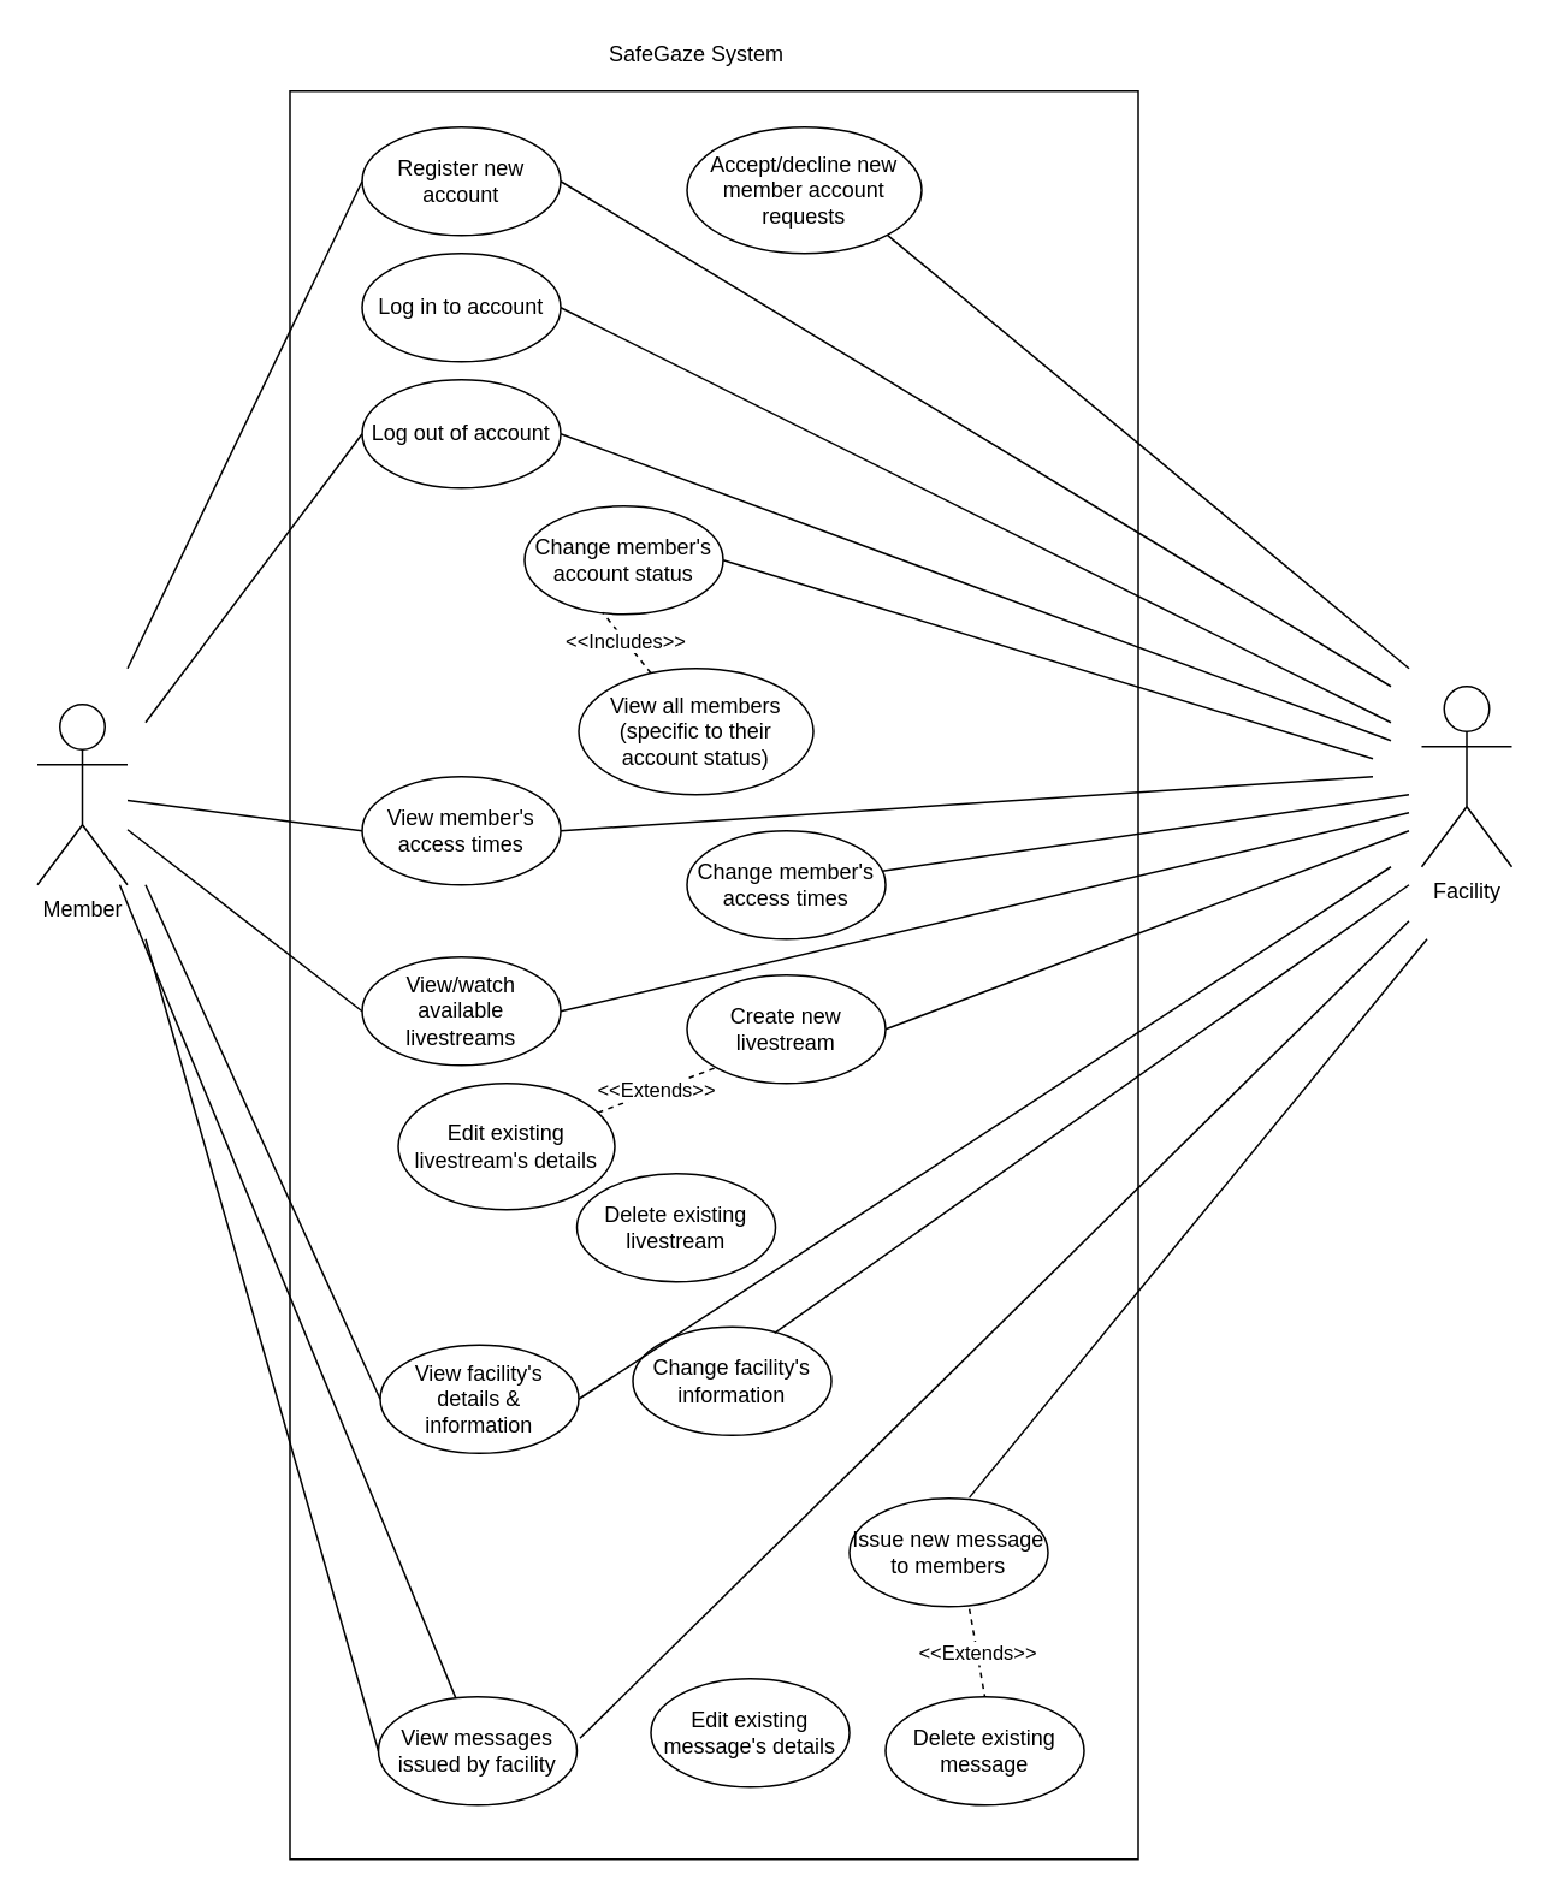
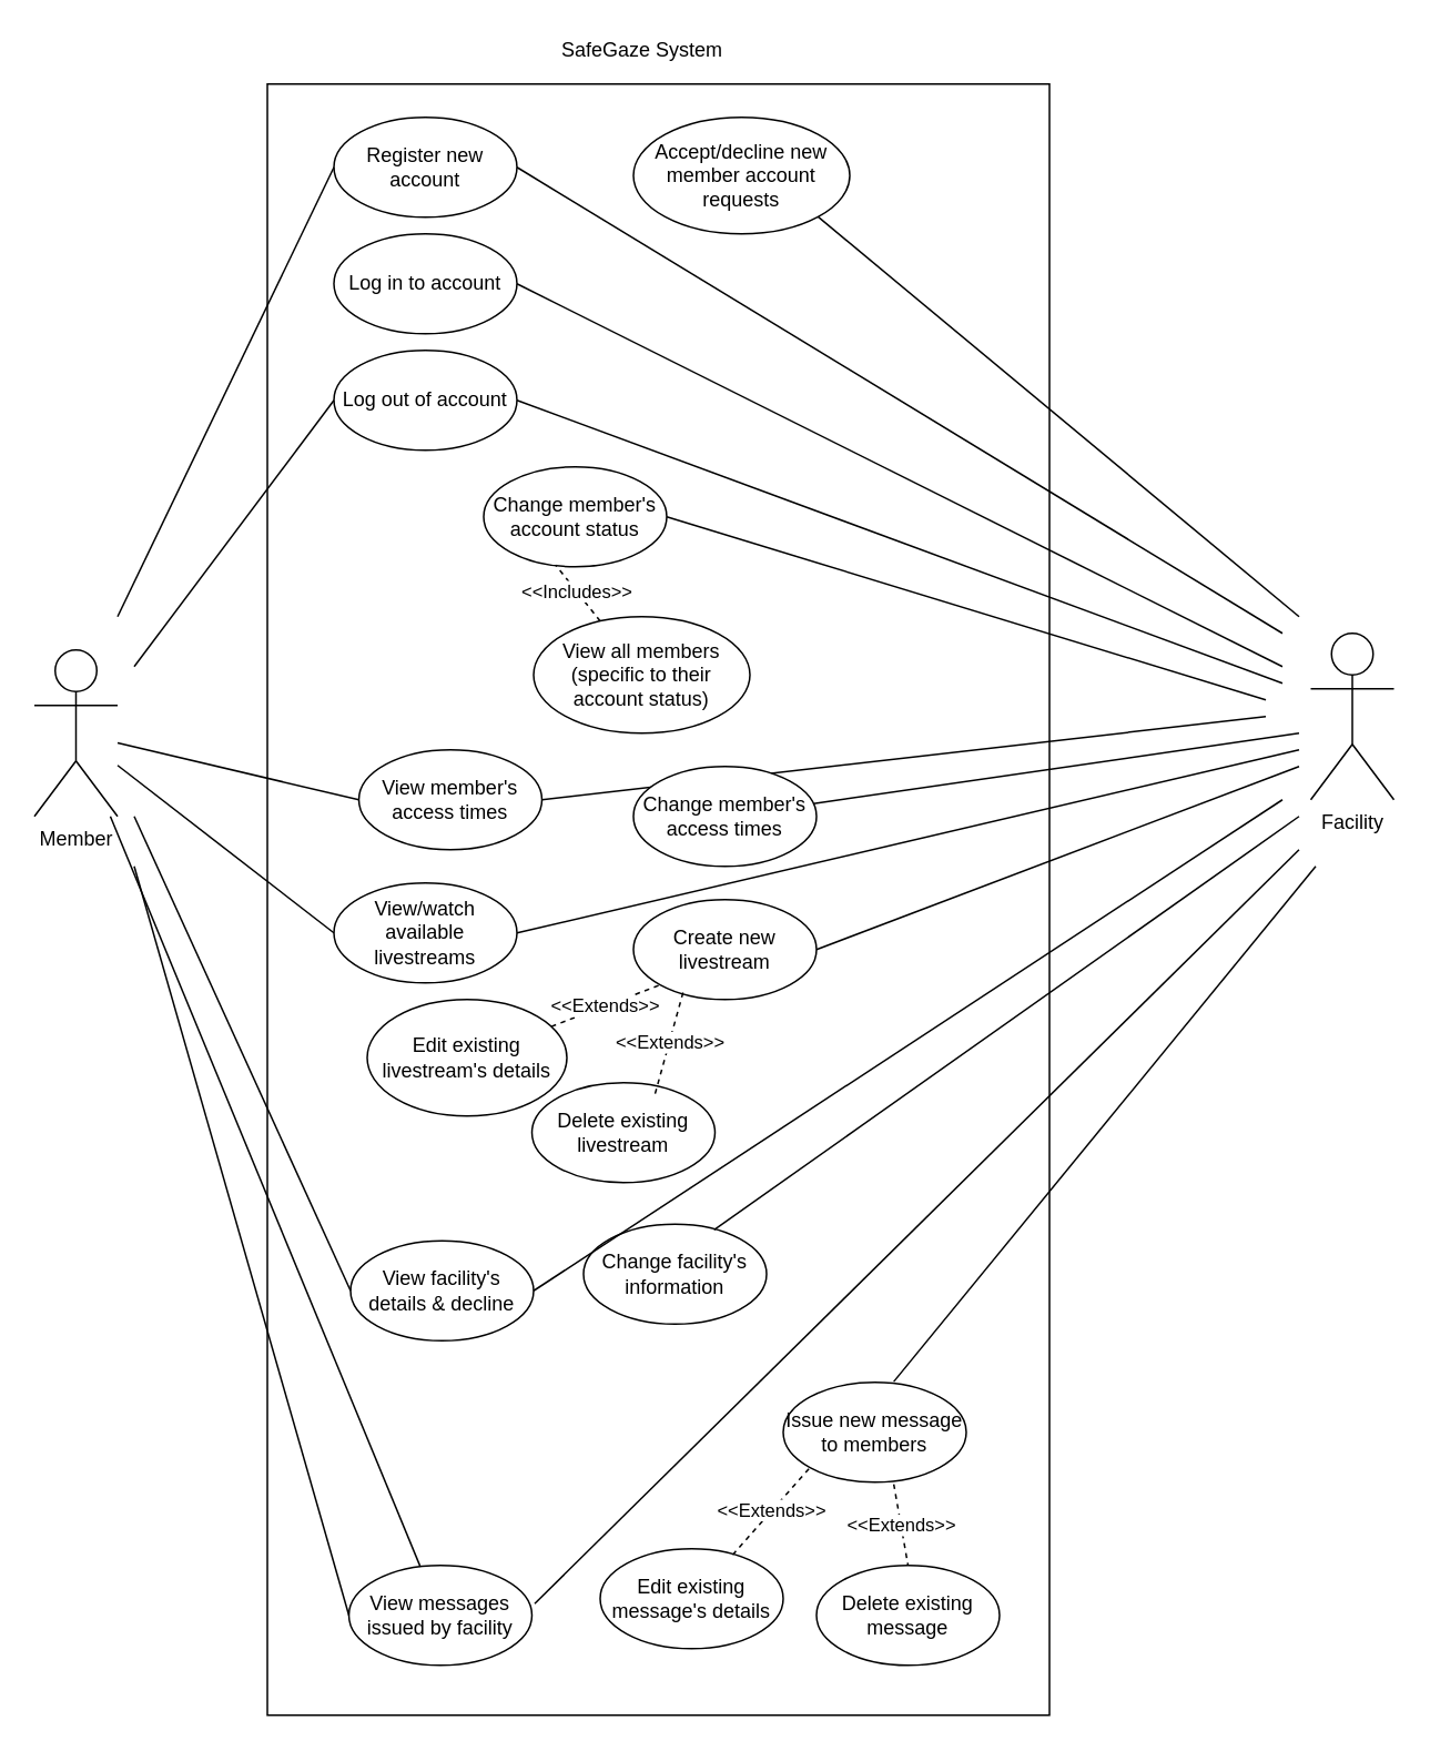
- <mxCell id="7" value="View member's access times" style="ellipse;whiteSpace=wrap;html=1;" vertex="1" parent="1"><mxGeometry x="200" y="430" width="110" height="60" as="geometry" /></mxCell>
+ <mxCell id="7" value="View member's access times" style="ellipse;whiteSpace=wrap;html=1;" vertex="1" parent="1"><mxGeometry x="215" y="450" width="110" height="60" as="geometry" /></mxCell>
+ <mxCell id="40" value="&amp;lt;&amp;lt;Extends&amp;gt;&amp;gt;" style="endArrow=none;dashed=1;html=1;entryX=0.273;entryY=0.917;entryDx=0;entryDy=0;entryPerimeter=0;exitX=0.673;exitY=0.11;exitDx=0;exitDy=0;exitPerimeter=0;" edge="1" parent="1" source="14" target="12"><mxGeometry width="50" height="50" relative="1" as="geometry"><mxPoint x="280" y="770" as="sourcePoint" /><mxPoint x="330" y="720" as="targetPoint" /></mxGeometry></mxCell>
- <mxCell id="8" value="View facility's details &amp;amp; information" style="ellipse;whiteSpace=wrap;html=1;" vertex="1" parent="1"><mxGeometry x="210" y="745" width="110" height="60" as="geometry" /></mxCell>
+ <mxCell id="8" value="View facility's details &amp;amp; decline" style="ellipse;whiteSpace=wrap;html=1;" vertex="1" parent="1"><mxGeometry x="210" y="745" width="110" height="60" as="geometry" /></mxCell>
+ <mxCell id="45" value="&amp;lt;&amp;lt;Extends&amp;gt;&amp;gt;" style="endArrow=none;dashed=1;html=1;entryX=0;entryY=1;entryDx=0;entryDy=0;exitX=0.724;exitY=0.06;exitDx=0;exitDy=0;exitPerimeter=0;" edge="1" parent="1" source="17" target="16"><mxGeometry width="50" height="50" relative="1" as="geometry"><mxPoint x="420" y="1010" as="sourcePoint" /><mxPoint x="470" y="960" as="targetPoint" /></mxGeometry></mxCell>
